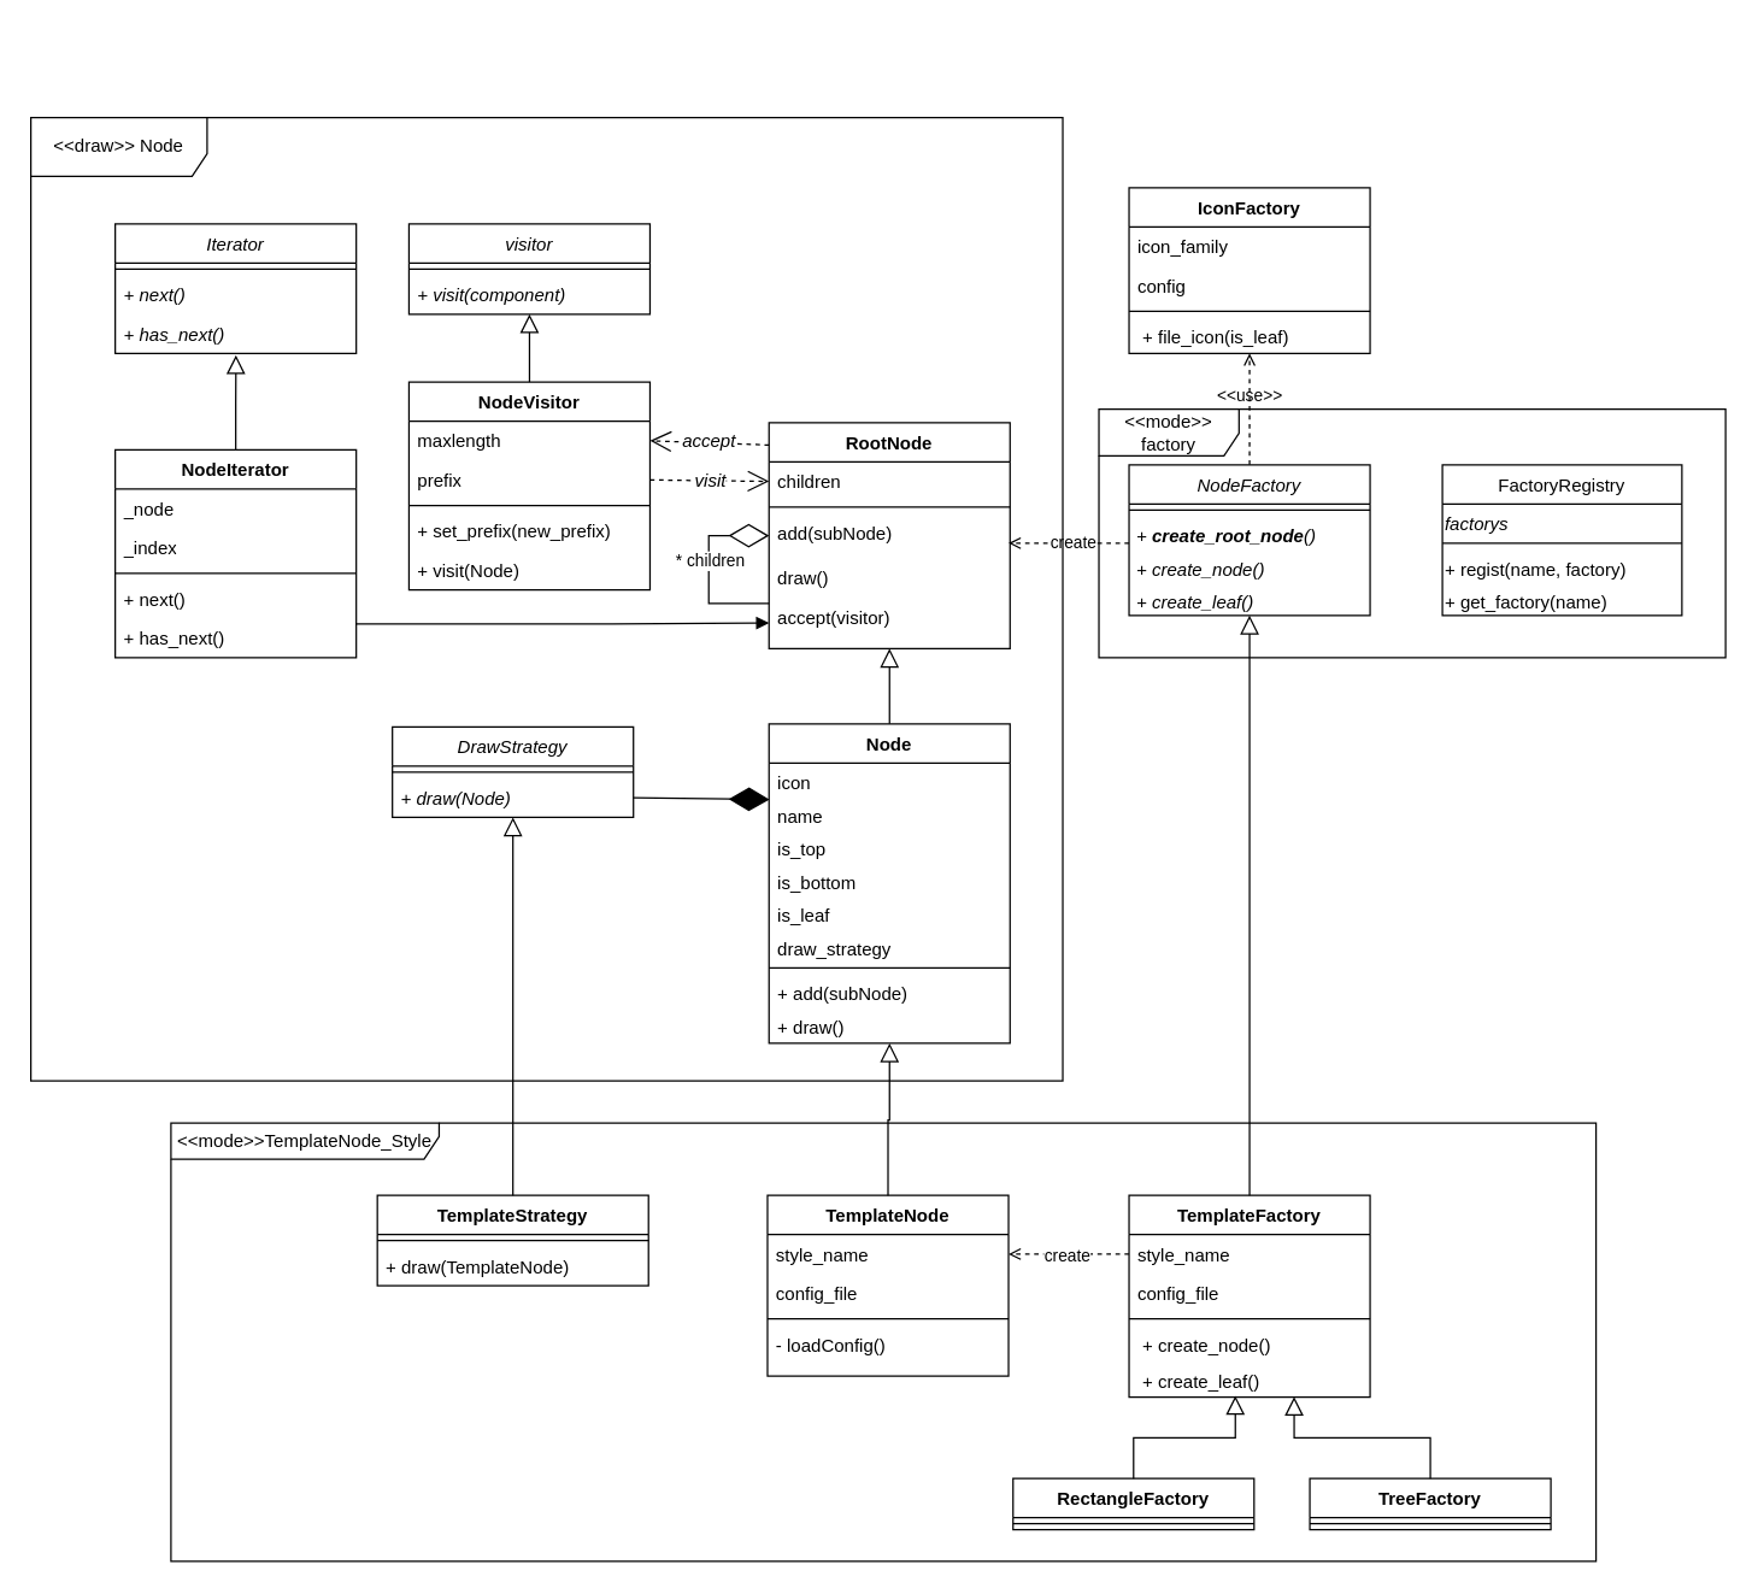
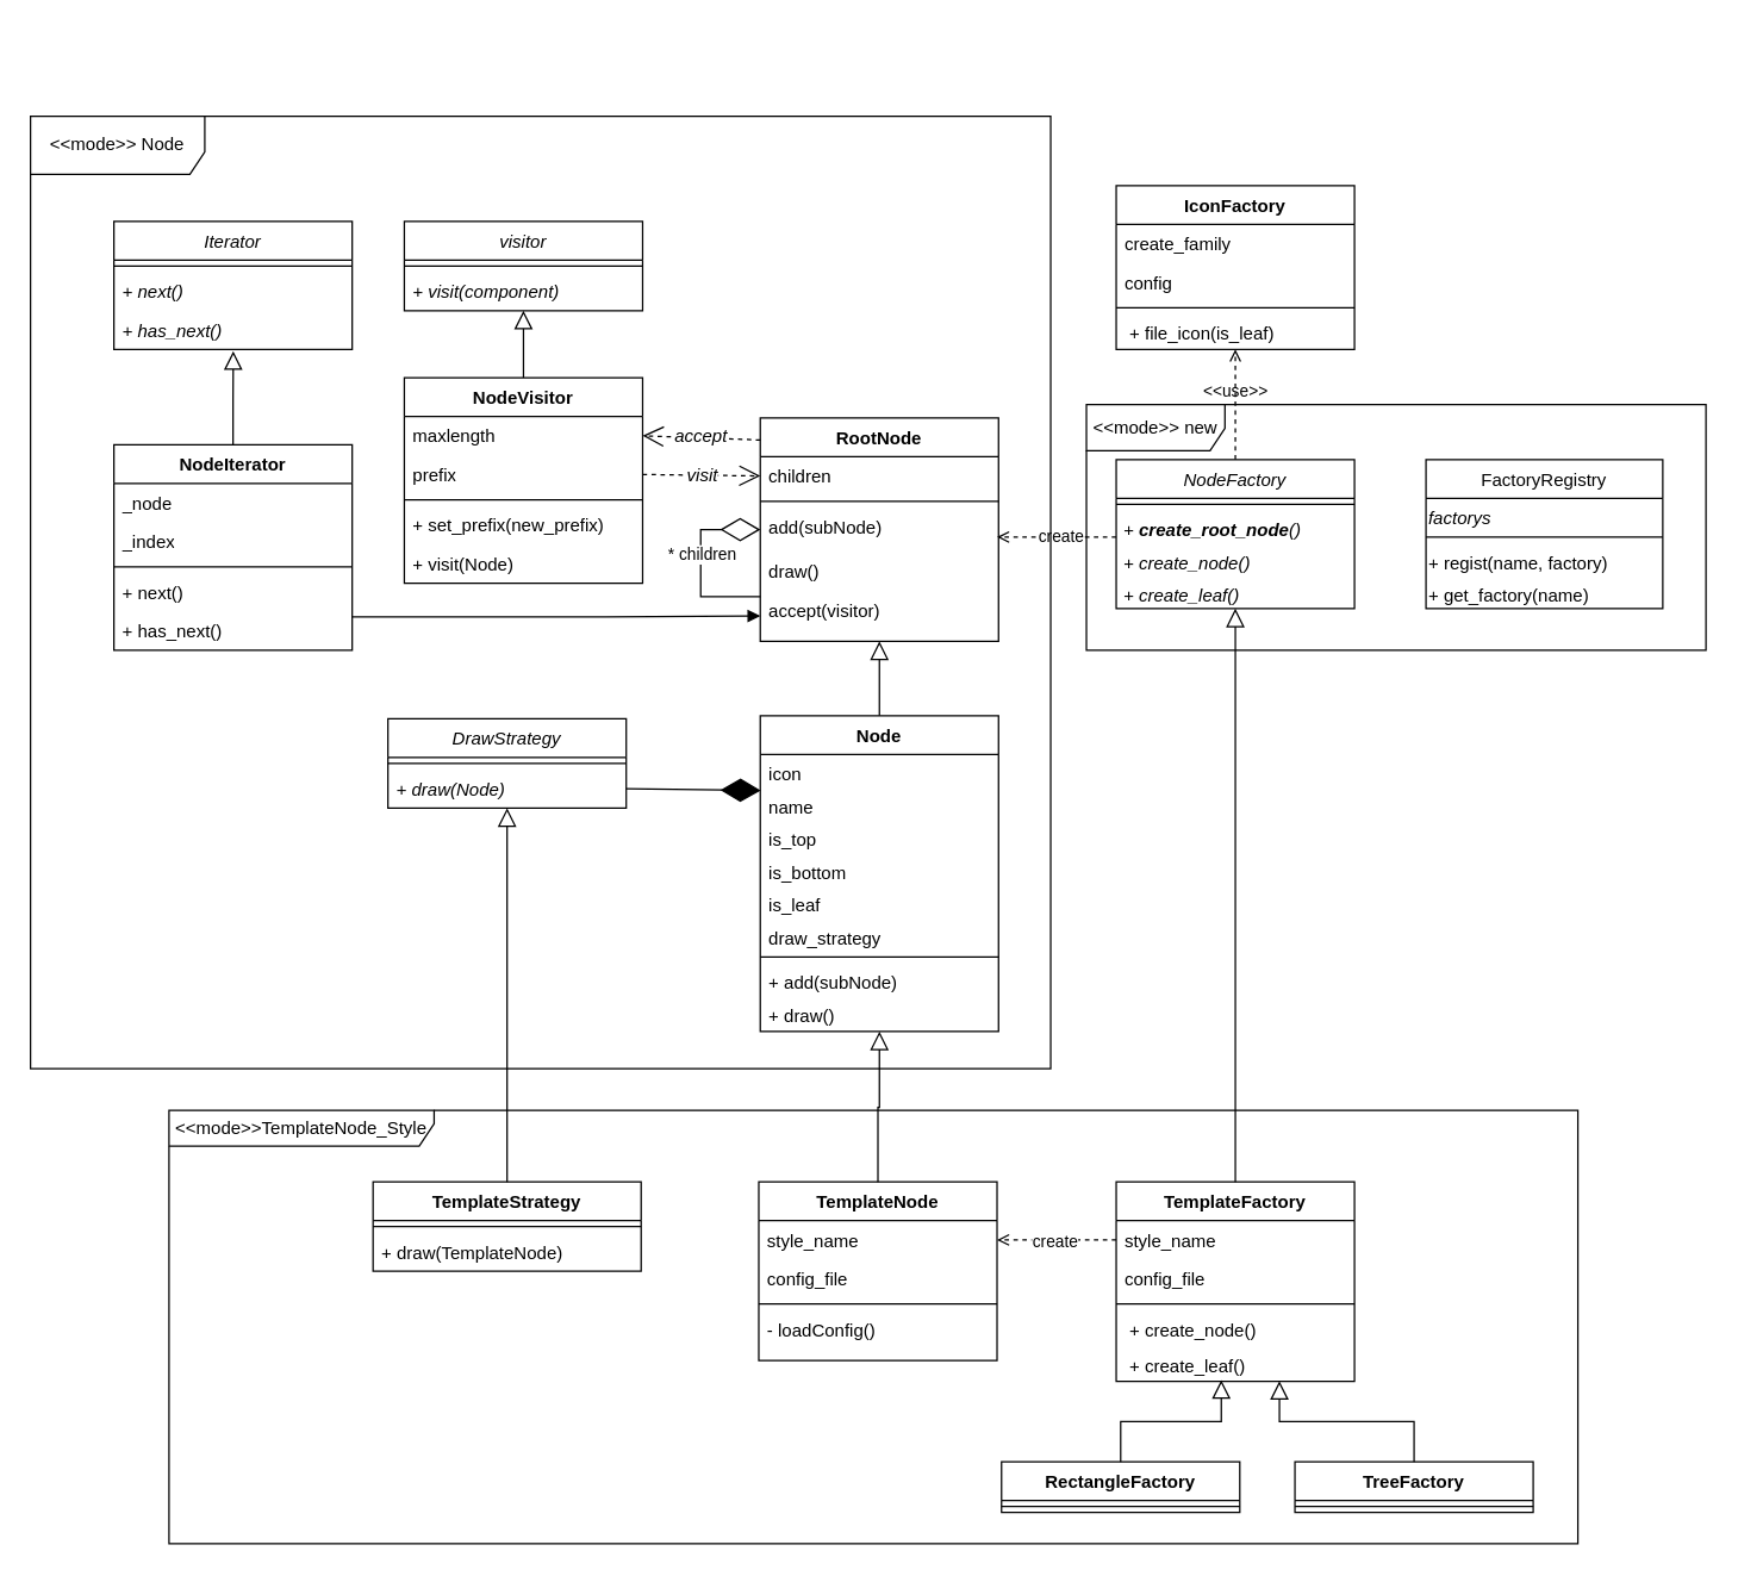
- <mxCell id="92" value="&amp;lt;&amp;lt;draw&amp;gt;&amp;gt; Node" style="shape=umlFrame;whiteSpace=wrap;html=1;pointerEvents=0;width=117;height=39;" vertex="1" parent="1"><mxGeometry x="20" y="77.5" width="685" height="639.5" as="geometry" /></mxCell>
+ <mxCell id="92" value="&amp;lt;&amp;lt;mode&amp;gt;&amp;gt; Node" style="shape=umlFrame;whiteSpace=wrap;html=1;pointerEvents=0;width=117;height=39;" vertex="1" parent="1"><mxGeometry x="20" y="77.5" width="685" height="639.5" as="geometry" /></mxCell>
- <mxCell id="47" value="icon_family" style="text;align=left;verticalAlign=top;spacingLeft=4;spacingRight=4;overflow=hidden;rotatable=0;points=[[0,0.5],[1,0.5]];portConstraint=eastwest;" parent="46" vertex="1"><mxGeometry y="26" width="160" height="26" as="geometry" /></mxCell>
+ <mxCell id="47" value="create_family" style="text;align=left;verticalAlign=top;spacingLeft=4;spacingRight=4;overflow=hidden;rotatable=0;points=[[0,0.5],[1,0.5]];portConstraint=eastwest;" parent="46" vertex="1"><mxGeometry y="26" width="160" height="26" as="geometry" /></mxCell>
- <mxCell id="98" value="&amp;lt;&amp;lt;mode&amp;gt;&amp;gt; factory" style="shape=umlFrame;whiteSpace=wrap;html=1;pointerEvents=0;width=93;height=31;" vertex="1" parent="1"><mxGeometry x="729" y="271" width="416" height="165" as="geometry" /></mxCell>
+ <mxCell id="98" value="&amp;lt;&amp;lt;mode&amp;gt;&amp;gt; new" style="shape=umlFrame;whiteSpace=wrap;html=1;pointerEvents=0;width=93;height=31;" vertex="1" parent="1"><mxGeometry x="729" y="271" width="416" height="165" as="geometry" /></mxCell>
